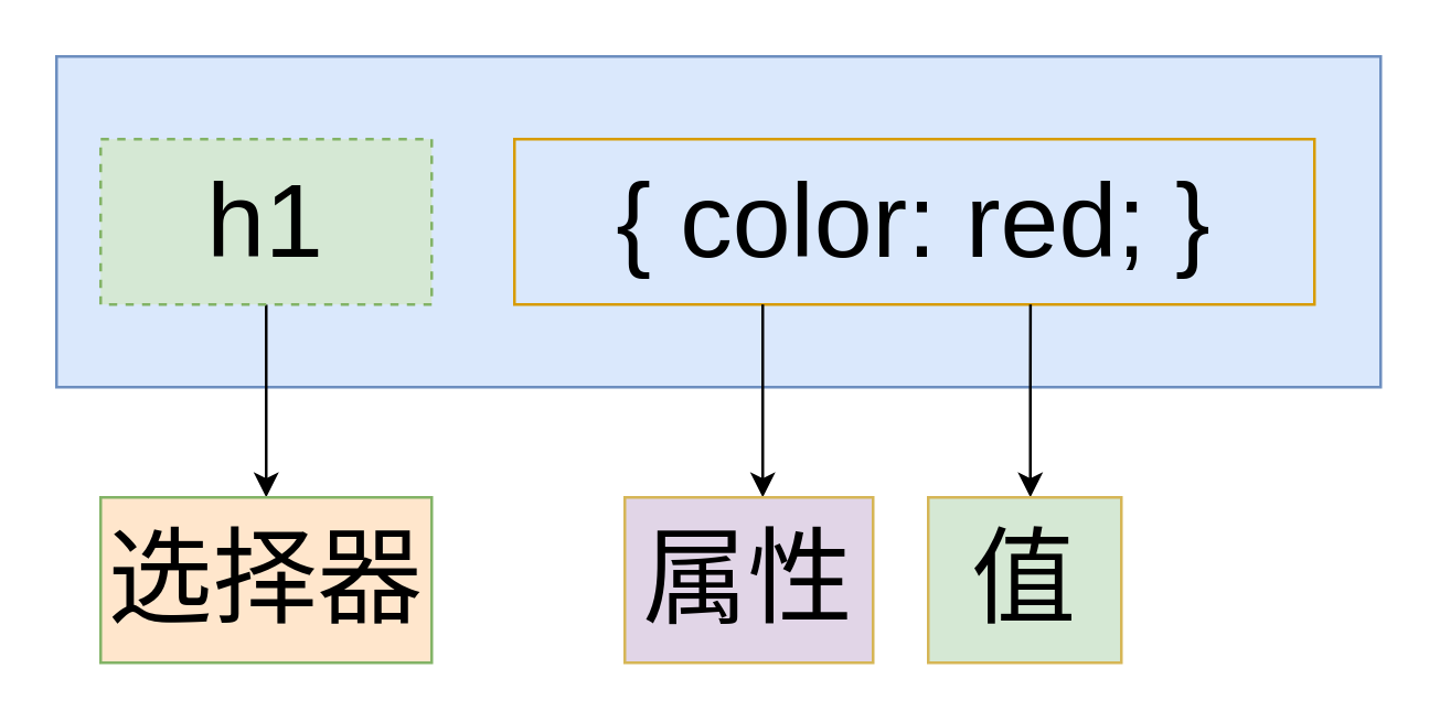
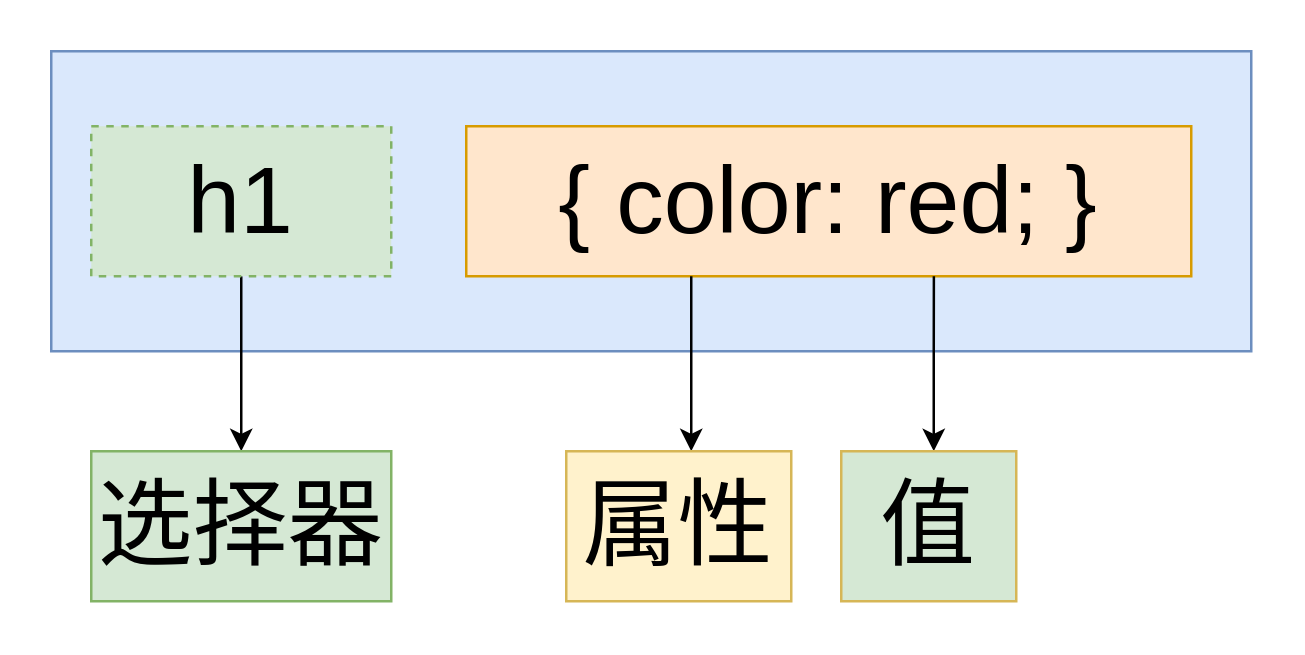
- <mxCell id="5" value="{ color: red; }" style="rounded=0;whiteSpace=wrap;html=1;fontSize=38;fillColor=#dae8fc;strokeColor=#d79b00;" vertex="1" parent="1"><mxGeometry x="186" y="50" width="290" height="60" as="geometry" /></mxCell>
+ <mxCell id="5" value="{ color: red; }" style="rounded=0;whiteSpace=wrap;html=1;fontSize=38;fillColor=#ffe6cc;strokeColor=#d79b00;" vertex="1" parent="1"><mxGeometry x="186" y="50" width="290" height="60" as="geometry" /></mxCell>
- <mxCell id="6" value="选择器" style="whiteSpace=wrap;html=1;fontSize=38;fillColor=#ffe6cc;strokeColor=#82b366;rounded=0;" vertex="1" parent="1"><mxGeometry x="36" y="180" width="120" height="60" as="geometry" /></mxCell>
+ <mxCell id="6" value="选择器" style="whiteSpace=wrap;html=1;fontSize=38;fillColor=#d5e8d4;strokeColor=#82b366;rounded=0;" vertex="1" parent="1"><mxGeometry x="36" y="180" width="120" height="60" as="geometry" /></mxCell>
- <mxCell id="9" value="属性" style="rounded=0;whiteSpace=wrap;html=1;fontSize=38;fillColor=#e1d5e7;strokeColor=#d6b656;" vertex="1" parent="1"><mxGeometry x="226" y="180" width="90" height="60" as="geometry" /></mxCell>
+ <mxCell id="9" value="属性" style="rounded=0;whiteSpace=wrap;html=1;fontSize=38;fillColor=#fff2cc;strokeColor=#d6b656;" vertex="1" parent="1"><mxGeometry x="226" y="180" width="90" height="60" as="geometry" /></mxCell>
